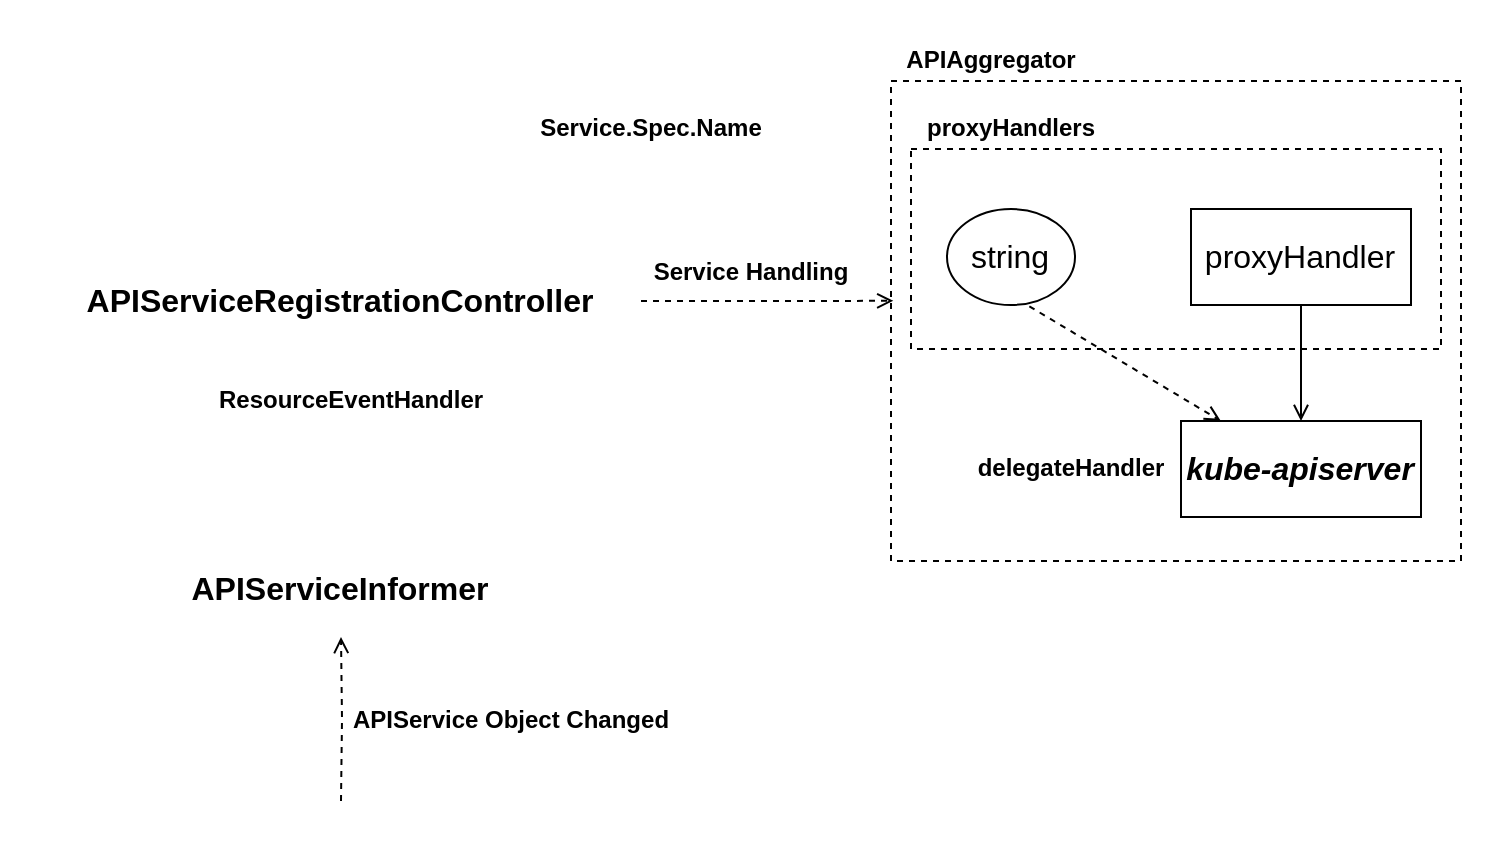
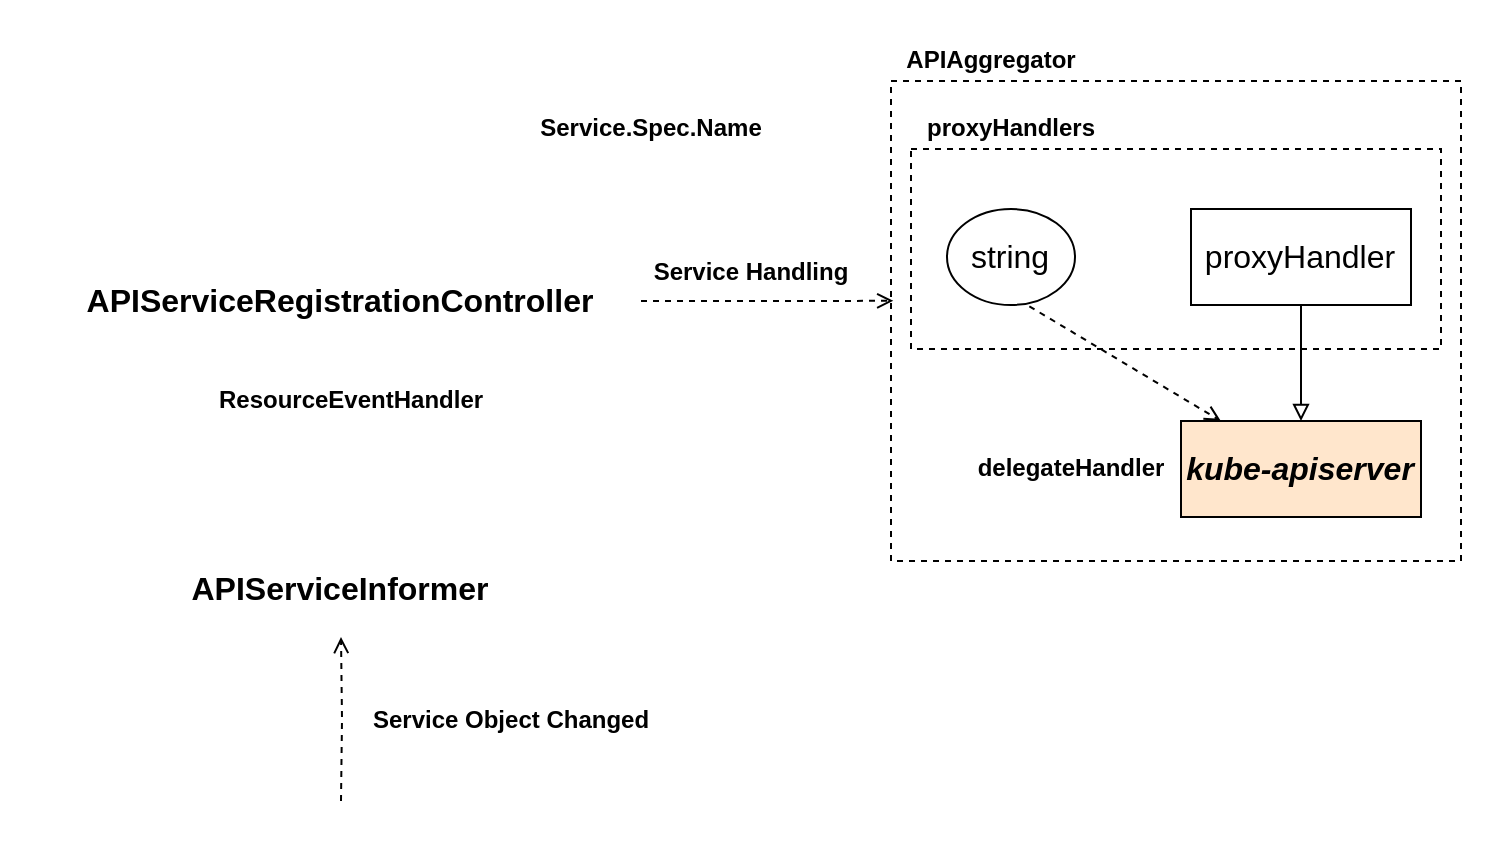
- <mxCell id="10" style="edgeStyle=orthogonalEdgeStyle;rounded=0;orthogonalLoop=1;jettySize=auto;html=1;exitX=0.5;exitY=1;exitDx=0;exitDy=0;endArrow=open;endFill=0;fontSize=12;" edge="1" parent="1" source="11" target="14"><mxGeometry relative="1" as="geometry" /></mxCell>
+ <mxCell id="10" style="edgeStyle=orthogonalEdgeStyle;rounded=0;orthogonalLoop=1;jettySize=auto;html=1;exitX=0.5;exitY=1;exitDx=0;exitDy=0;endArrow=block;endFill=0;fontSize=12;" edge="1" parent="1" source="11" target="14"><mxGeometry relative="1" as="geometry" /></mxCell>
- <mxCell id="14" value="kube-apiserver" style="rounded=0;whiteSpace=wrap;html=1;fontSize=16;fontStyle=3" vertex="1" parent="1"><mxGeometry x="590" y="210" width="120" height="48" as="geometry" /></mxCell>
+ <mxCell id="14" value="kube-apiserver" style="rounded=0;whiteSpace=wrap;html=1;fontSize=16;fontStyle=3;fillColor=#ffe6cc;" vertex="1" parent="1"><mxGeometry x="590" y="210" width="120" height="48" as="geometry" /></mxCell>
- <mxCell id="16" value="APIService Object Changed" style="text;html=1;align=center;verticalAlign=middle;resizable=0;points=[];autosize=1;fontSize=12;fontStyle=1" vertex="1" parent="1"><mxGeometry x="170" y="350" width="170" height="20" as="geometry" /></mxCell>
+ <mxCell id="16" value="Service Object Changed" style="text;html=1;align=center;verticalAlign=middle;resizable=0;points=[];autosize=1;fontSize=12;fontStyle=1" vertex="1" parent="1"><mxGeometry x="170" y="350" width="170" height="20" as="geometry" /></mxCell>
